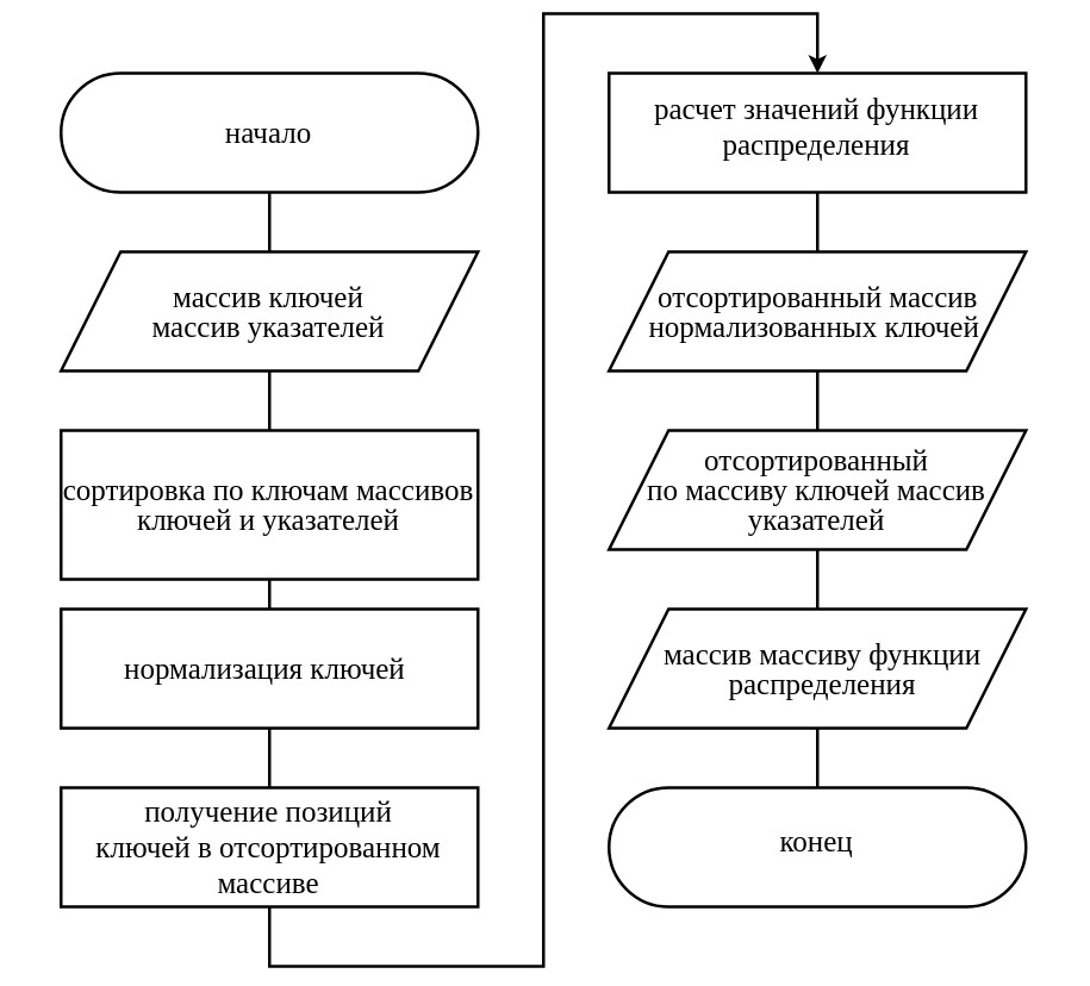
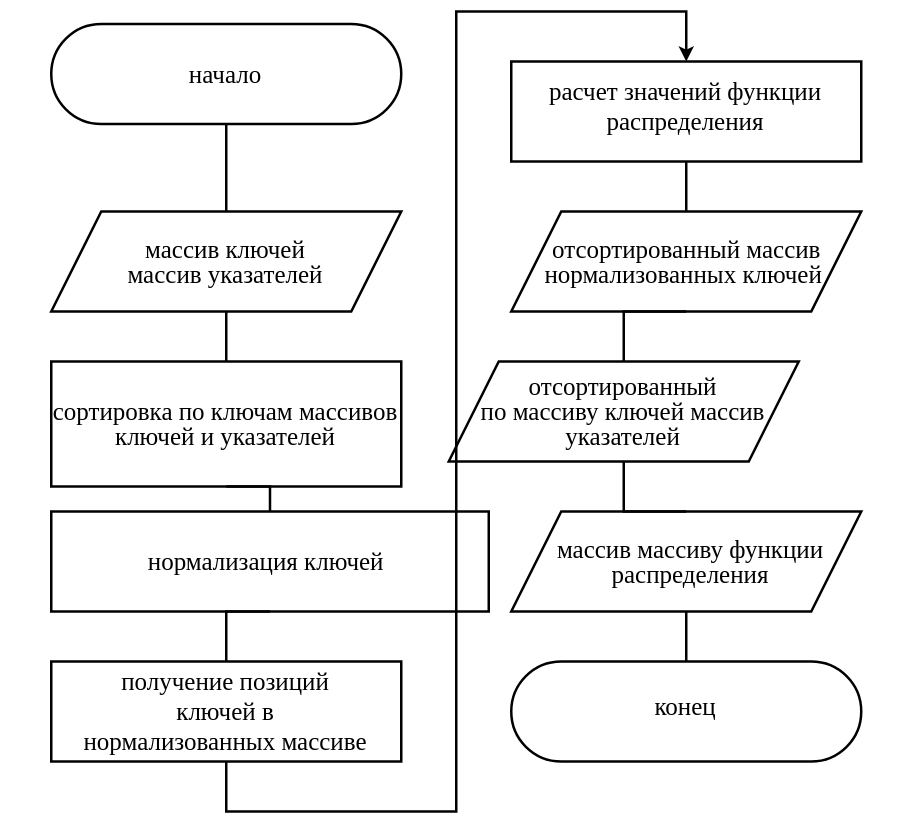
- <mxCell id="3" value="&lt;p style=&quot;line-height: 1; font-size: 10px;&quot;&gt;начало&lt;/p&gt;" style="shape=stencil(vZXxboMgEMafhj9dUNwDLG57j9NelRTBIKv27YegWdHq1s3OmJD7Dn/3nZyRsKytoEGSUAk1EvZKkiTHkku7WrHySkp92PkwnmJoGyyMF8+gOeQCfaY1Wp2w4wczIrisUHMzZNkboS92z3CzrFBSWghXsg0yV3kLAy7ts7T3sLH8JYgay6/RoB5NepUk7z/HPj0/Bhw/yG+Indzv7nc/cOg4ftTB7QaOf49lmVXWhptlORSnUqsPebhp5siFKJRQ2oZ+dbVIwuh4bTfTwPDhLRJTulZn/OpydizpJntCgC5WCWOkZ1l9CWMBusTIgqKjgDJ4m22H2CzlPoKet5FWBoaXGlTbtiu4vOo4vm34jo7nhPQPPdN/6fmuU3bTuxgip65Mrp1ZpfGbkfa/hY2qqxtc6UUFp/o/mBM+AQ==);whiteSpace=wrap;html=1;aspect=fixed;fontFamily=Times New Roman;fontSize=10;spacingBottom=0;" parent="1" vertex="1"><mxGeometry x="20" y="20" width="140" height="40" as="geometry" /></mxCell>
+ <mxCell id="3" value="&lt;p style=&quot;line-height: 1; font-size: 10px;&quot;&gt;начало&lt;/p&gt;" style="shape=stencil(vZXxboMgEMafhj9dUNwDLG57j9NelRTBIKv27YegWdHq1s3OmJD7Dn/3nZyRsKytoEGSUAk1EvZKkiTHkku7WrHySkp92PkwnmJoGyyMF8+gOeQCfaY1Wp2w4wczIrisUHMzZNkboS92z3CzrFBSWghXsg0yV3kLAy7ts7T3sLH8JYgay6/RoB5NepUk7z/HPj0/Bhw/yG+Indzv7nc/cOg4ftTB7QaOf49lmVXWhptlORSnUqsPebhp5siFKJRQ2oZ+dbVIwuh4bTfTwPDhLRJTulZn/OpydizpJntCgC5WCWOkZ1l9CWMBusTIgqKjgDJ4m22H2CzlPoKet5FWBoaXGlTbtiu4vOo4vm34jo7nhPQPPdN/6fmuU3bTuxgip65Mrp1ZpfGbkfa/hY2qqxtc6UUFp/o/mBM+AQ==);whiteSpace=wrap;html=1;aspect=fixed;fontFamily=Times New Roman;fontSize=10;spacingBottom=0;" parent="1" vertex="1"><mxGeometry x="20" y="5" width="140" height="40" as="geometry" /></mxCell>
- <mxCell id="20" value="&lt;p style=&quot;line-height: 1&quot;&gt;отсортированный&lt;br&gt;по массиву ключей массив указателей&lt;/p&gt;" style="shape=stencil(tZRtboQgEIZPw99GYXuAxrb3mMXZShbBAN1tb78jaLvWjzZWjQmZd/CZF0ZgovAVNMh4ZqBGJp4Z5yUEoIG0KgmHLIXXFOZ9DL5BGZJ4AafgqDFlfHD2jFdVhg6hTIVOhTYrXlj2RHPaVxTSGkMQZY0fZO7yBANl6NvsI8G68p+DqCF+jQFdZzKpjL/+HfvwuA8438nvENu739zvduCh43yvxm0GztdjRUHK3M8tiiPI85uz76acNHNSWkurraMwjbEW4yLrnuXFNNAevFGiT9f2gt+rnD5P0+ieoJW5I3zdCP9A/HBxWMFYQ5DaelzYSdJHmxnVmQ5S76zDX1qbrseFqrMTYulRhaimizwKNw==);whiteSpace=wrap;html=1;aspect=fixed;fontFamily=Times New Roman;fontSize=10;spacingBottom=1;fontColor=default;spacingLeft=0;" vertex="1" parent="1"><mxGeometry x="204" y="140" width="140" height="40" as="geometry" /></mxCell>
+ <mxCell id="20" value="&lt;p style=&quot;line-height: 1&quot;&gt;отсортированный&lt;br&gt;по массиву ключей массив указателей&lt;/p&gt;" style="shape=stencil(tZRtboQgEIZPw99GYXuAxrb3mMXZShbBAN1tb78jaLvWjzZWjQmZd/CZF0ZgovAVNMh4ZqBGJp4Z5yUEoIG0KgmHLIXXFOZ9DL5BGZJ4AafgqDFlfHD2jFdVhg6hTIVOhTYrXlj2RHPaVxTSGkMQZY0fZO7yBANl6NvsI8G68p+DqCF+jQFdZzKpjL/+HfvwuA8438nvENu739zvduCh43yvxm0GztdjRUHK3M8tiiPI85uz76acNHNSWkurraMwjbEW4yLrnuXFNNAevFGiT9f2gt+rnD5P0+ieoJW5I3zdCP9A/HBxWMFYQ5DaelzYSdJHmxnVmQ5S76zDX1qbrseFqrMTYulRhaimizwKNw==);whiteSpace=wrap;html=1;aspect=fixed;fontFamily=Times New Roman;fontSize=10;spacingBottom=1;fontColor=default;spacingLeft=0;" vertex="1" parent="1"><mxGeometry x="179" y="140" width="140" height="40" as="geometry" /></mxCell>
- <mxCell id="4" value="&lt;p style=&quot;line-height: 1; font-size: 10px;&quot;&gt;нормализация ключей&amp;nbsp;&lt;/p&gt;" style="shape=stencil(tVTRboMwDPyavFYh2T5gYtt/pKlXotIkcrJ1/fuaGKQiBq0mQEjgu3B3Bhyh69SYCEJJb84g9LtQKmKwkBLdEdww9iK5vHBZDbVJEWxm8MegM/sWmEkZwwku7pB7CecbQJc7Vn8I+UZrulPXNnhPIi74NGLueBIzztOz8pfFevvrqIqkf4YM2IdkVKjP52V3r9sIVxvlHcsO6VfPu57wOHG11YdbTbj6v6yuCZn7uXW9N/Z0xPDtD3+G+XJta0MbkEq+Fi+htOyP5Wai6QZvQgw0dmO7PE4PRn/OmPCJd0FnGqZWA8KDN8G7yYLr7IJiPXEoKG99BbgB);whiteSpace=wrap;html=1;aspect=fixed;fontFamily=Times New Roman;fontSize=10;spacingBottom=0;" parent="1" vertex="1"><mxGeometry x="20" y="200" width="140" height="40" as="geometry" /></mxCell>
+ <mxCell id="4" value="&lt;p style=&quot;line-height: 1; font-size: 10px;&quot;&gt;нормализация ключей&amp;nbsp;&lt;/p&gt;" style="shape=stencil(tVTRboMwDPyavFYh2T5gYtt/pKlXotIkcrJ1/fuaGKQiBq0mQEjgu3B3Bhyh69SYCEJJb84g9LtQKmKwkBLdEdww9iK5vHBZDbVJEWxm8MegM/sWmEkZwwku7pB7CecbQJc7Vn8I+UZrulPXNnhPIi74NGLueBIzztOz8pfFevvrqIqkf4YM2IdkVKjP52V3r9sIVxvlHcsO6VfPu57wOHG11YdbTbj6v6yuCZn7uXW9N/Z0xPDtD3+G+XJta0MbkEq+Fi+htOyP5Wai6QZvQgw0dmO7PE4PRn/OmPCJd0FnGqZWA8KDN8G7yYLr7IJiPXEoKG99BbgB);whiteSpace=wrap;html=1;aspect=fixed;fontFamily=Times New Roman;fontSize=10;spacingBottom=0;" parent="1" vertex="1"><mxGeometry x="20" y="200" width="175" height="40" as="geometry" /></mxCell>
- <mxCell id="5" value="получение позиций ключей в отсортированном массиве" style="shape=stencil(tVTRboMwDPyavFYh2T5gYtt/pKlXotIkcrJ1/fuaGKQiBq0mQEjgu3B3Bhyh69SYCEJJb84g9LtQKmKwkBLdEdww9iK5vHBZDbVJEWxm8MegM/sWmEkZwwku7pB7CecbQJc7Vn8I+UZrulPXNnhPIi74NGLueBIzztOz8pfFevvrqIqkf4YM2IdkVKjP52V3r9sIVxvlHcsO6VfPu57wOHG11YdbTbj6v6yuCZn7uXW9N/Z0xPDtD3+G+XJta0MbkEq+Fi+htOyP5Wai6QZvQgw0dmO7PE4PRn/OmPCJd0FnGqZWA8KDN8G7yYLr7IJiPXEoKG99BbgB);whiteSpace=wrap;html=1;aspect=fixed;fontFamily=Times New Roman;fontSize=10;spacingBottom=0;rounded=0;shadow=0;sketch=0;spacingLeft=11;spacingRight=11;" parent="1" vertex="1"><mxGeometry x="20" y="260" width="140" height="40" as="geometry" /></mxCell>
+ <mxCell id="5" value="получение позиций ключей в нормализованных массиве" style="shape=stencil(tVTRboMwDPyavFYh2T5gYtt/pKlXotIkcrJ1/fuaGKQiBq0mQEjgu3B3Bhyh69SYCEJJb84g9LtQKmKwkBLdEdww9iK5vHBZDbVJEWxm8MegM/sWmEkZwwku7pB7CecbQJc7Vn8I+UZrulPXNnhPIi74NGLueBIzztOz8pfFevvrqIqkf4YM2IdkVKjP52V3r9sIVxvlHcsO6VfPu57wOHG11YdbTbj6v6yuCZn7uXW9N/Z0xPDtD3+G+XJta0MbkEq+Fi+htOyP5Wai6QZvQgw0dmO7PE4PRn/OmPCJd0FnGqZWA8KDN8G7yYLr7IJiPXEoKG99BbgB);whiteSpace=wrap;html=1;aspect=fixed;fontFamily=Times New Roman;fontSize=10;spacingBottom=0;rounded=0;shadow=0;sketch=0;spacingLeft=11;spacingRight=11;" parent="1" vertex="1"><mxGeometry x="20" y="260" width="140" height="40" as="geometry" /></mxCell>
